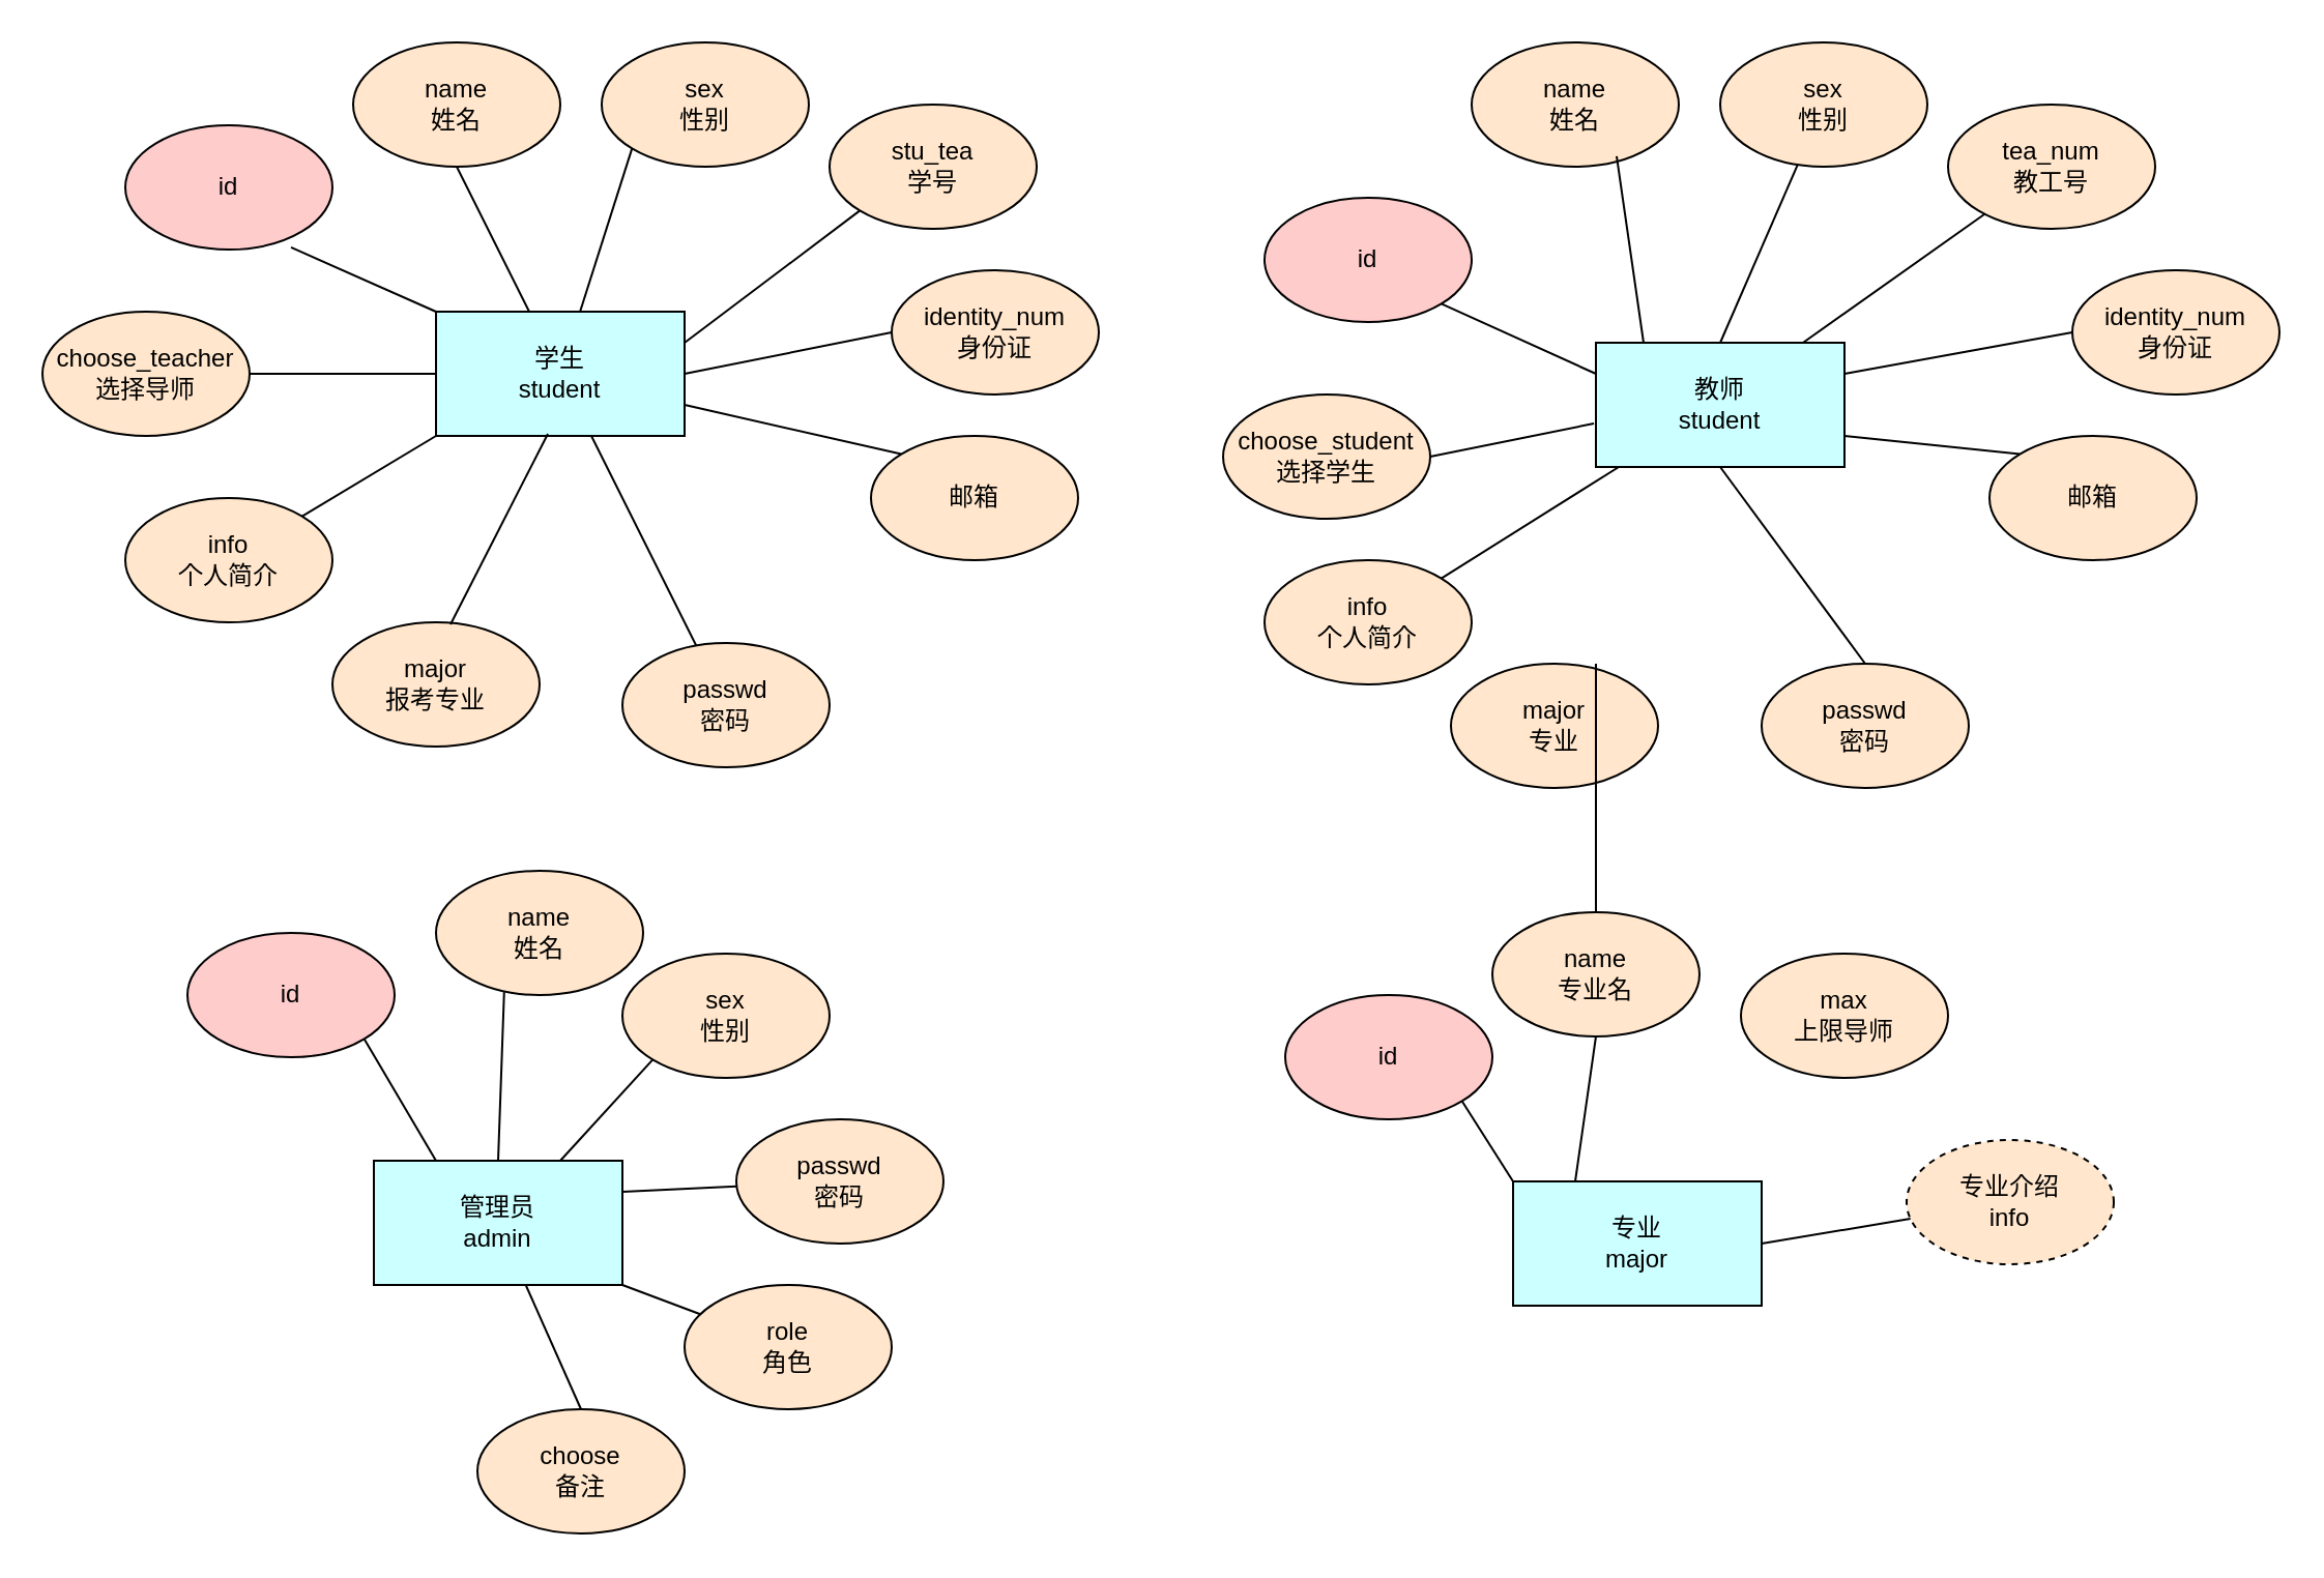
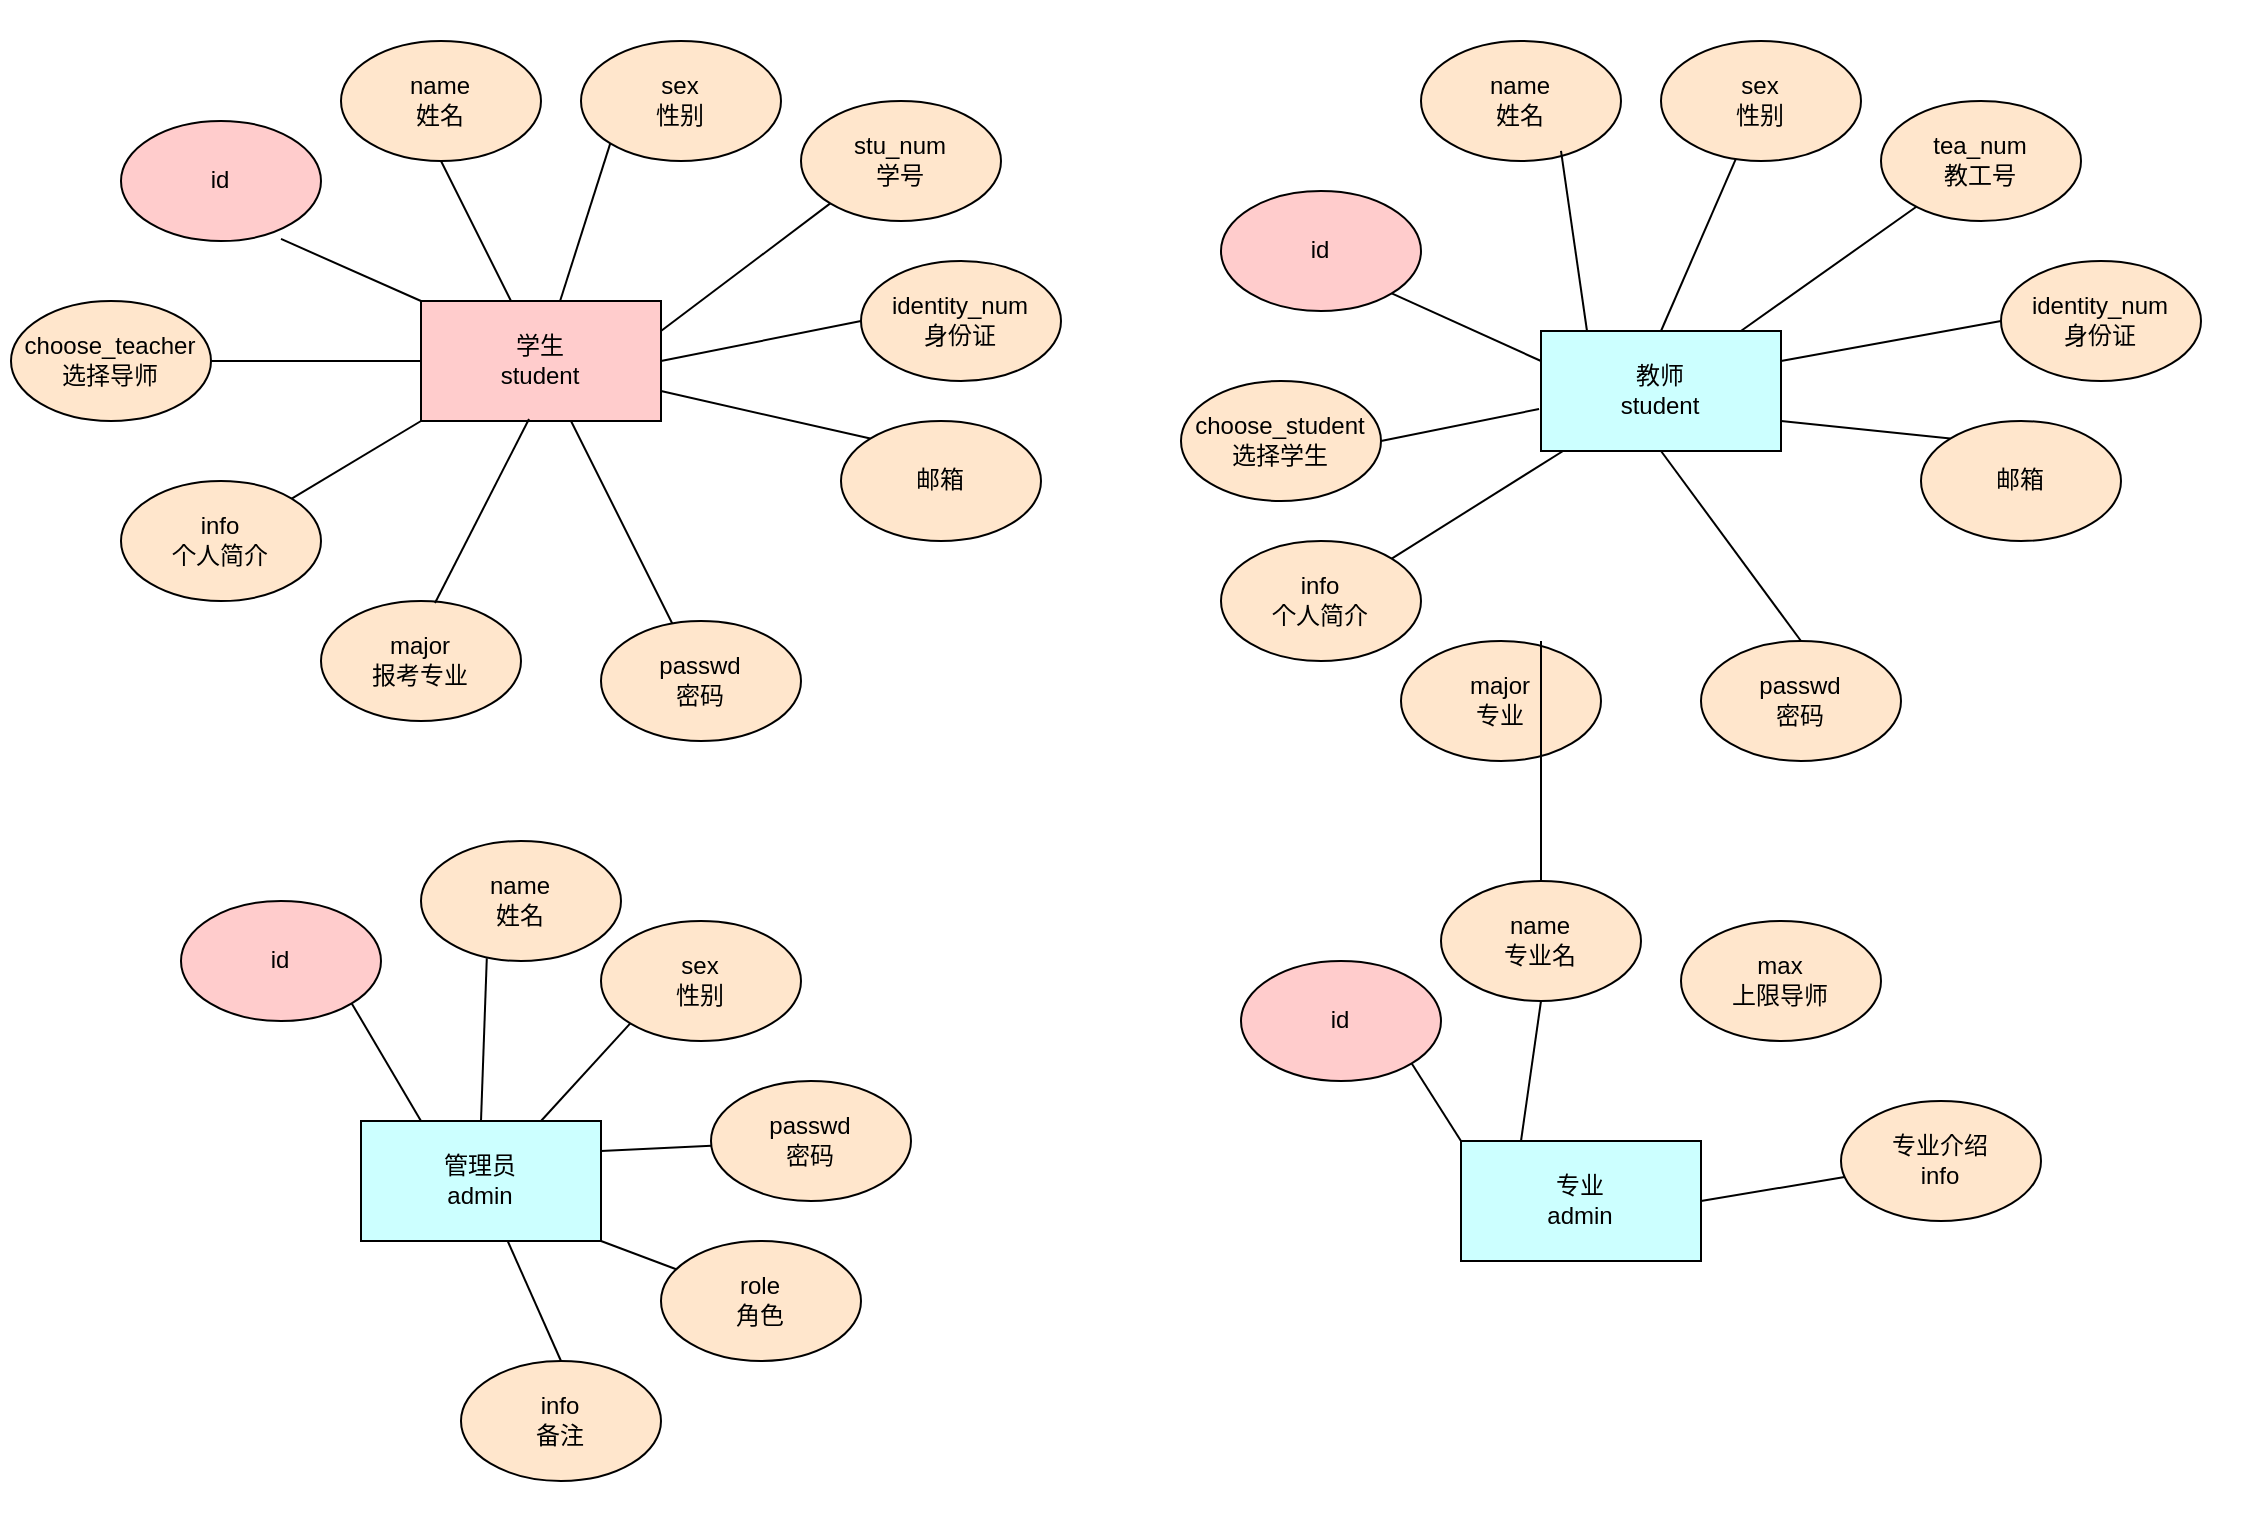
- <mxCell id="6" value="stu_tea&lt;br&gt;学号" style="ellipse;whiteSpace=wrap;html=1;fillColor=#FFE6CC;" parent="1" vertex="1"><mxGeometry x="400" y="50" width="100" height="60" as="geometry" /></mxCell>
+ <mxCell id="6" value="stu_num&lt;br&gt;学号" style="ellipse;whiteSpace=wrap;html=1;fillColor=#FFE6CC;" parent="1" vertex="1"><mxGeometry x="400" y="50" width="100" height="60" as="geometry" /></mxCell>
- <mxCell id="9" value="choose_teacher&lt;br&gt;选择导师" style="ellipse;whiteSpace=wrap;html=1;fillColor=#FFE6CC;" parent="1" vertex="1"><mxGeometry x="20" y="150" width="100" height="60" as="geometry" /></mxCell>
+ <mxCell id="9" value="choose_teacher&lt;br&gt;选择导师" style="ellipse;whiteSpace=wrap;html=1;fillColor=#FFE6CC;" parent="1" vertex="1"><mxGeometry x="5" y="150" width="100" height="60" as="geometry" /></mxCell>
- <mxCell id="2" value="学生&lt;br&gt;student" style="rounded=0;whiteSpace=wrap;html=1;fillColor=#CCFFFF;" parent="1" vertex="1"><mxGeometry x="210" y="150" width="120" height="60" as="geometry" /></mxCell>
+ <mxCell id="2" value="学生&lt;br&gt;student" style="rounded=0;whiteSpace=wrap;html=1;fillColor=#ffcccc;" parent="1" vertex="1"><mxGeometry x="210" y="150" width="120" height="60" as="geometry" /></mxCell>
- <mxCell id="61" value="专业介绍&lt;br&gt;info" style="ellipse;whiteSpace=wrap;html=1;fillColor=#FFE6CC;dashed=1;" parent="1" vertex="1"><mxGeometry x="920" y="550" width="100" height="60" as="geometry" /></mxCell>
+ <mxCell id="61" value="专业介绍&lt;br&gt;info" style="ellipse;whiteSpace=wrap;html=1;fillColor=#FFE6CC;" parent="1" vertex="1"><mxGeometry x="920" y="550" width="100" height="60" as="geometry" /></mxCell>
- <mxCell id="51" value="专业&lt;br&gt;major" style="rounded=0;whiteSpace=wrap;html=1;fillColor=#CCFFFF;" parent="1" vertex="1"><mxGeometry x="730" y="570" width="120" height="60" as="geometry" /></mxCell>
+ <mxCell id="51" value="专业&lt;br&gt;admin" style="rounded=0;whiteSpace=wrap;html=1;fillColor=#CCFFFF;" parent="1" vertex="1"><mxGeometry x="730" y="570" width="120" height="60" as="geometry" /></mxCell>
- <mxCell id="63" value="choose&lt;br&gt;备注" style="ellipse;whiteSpace=wrap;html=1;fillColor=#FFE6CC;" parent="1" vertex="1"><mxGeometry x="230" y="680" width="100" height="60" as="geometry" /></mxCell>
+ <mxCell id="63" value="info&lt;br&gt;备注" style="ellipse;whiteSpace=wrap;html=1;fillColor=#FFE6CC;" parent="1" vertex="1"><mxGeometry x="230" y="680" width="100" height="60" as="geometry" /></mxCell>
